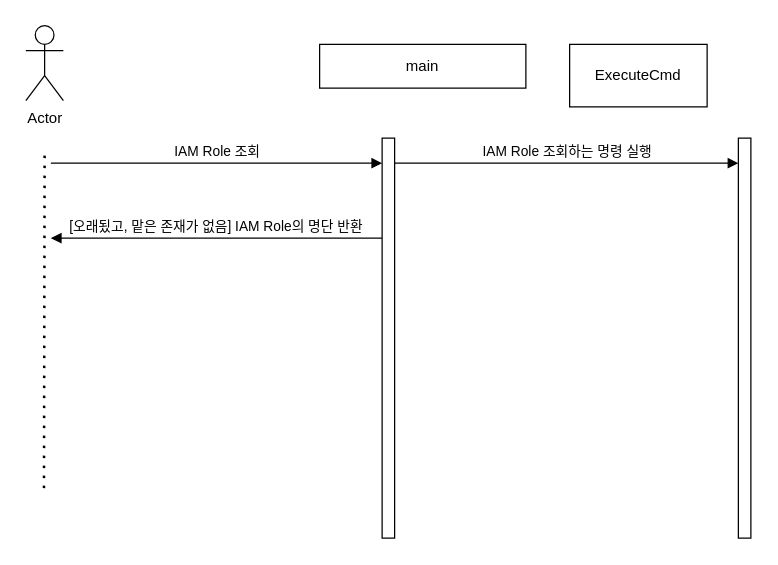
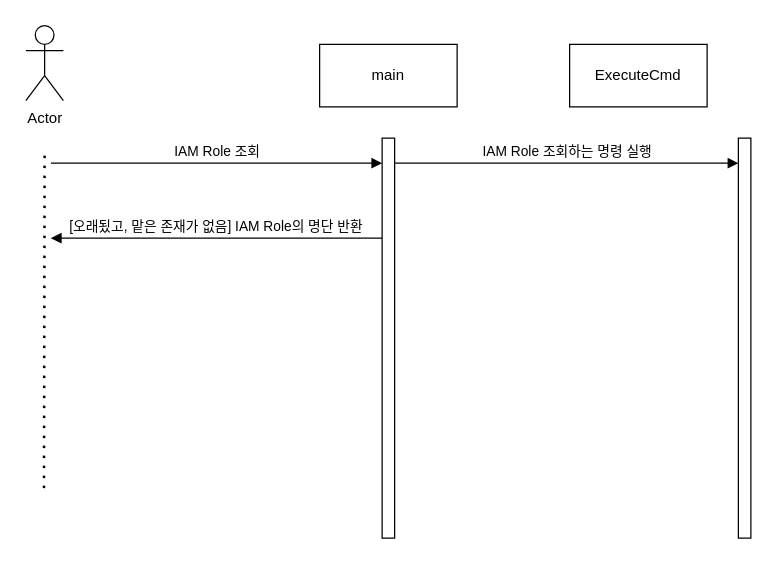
- <mxCell id="3" value="main" style="html=1;whiteSpace=wrap;" vertex="1" parent="1"><mxGeometry x="255" y="35" width="165" height="35" as="geometry" /></mxCell>
+ <mxCell id="3" value="main" style="html=1;whiteSpace=wrap;" vertex="1" parent="1"><mxGeometry x="255" y="35" width="110" height="50" as="geometry" /></mxCell>
